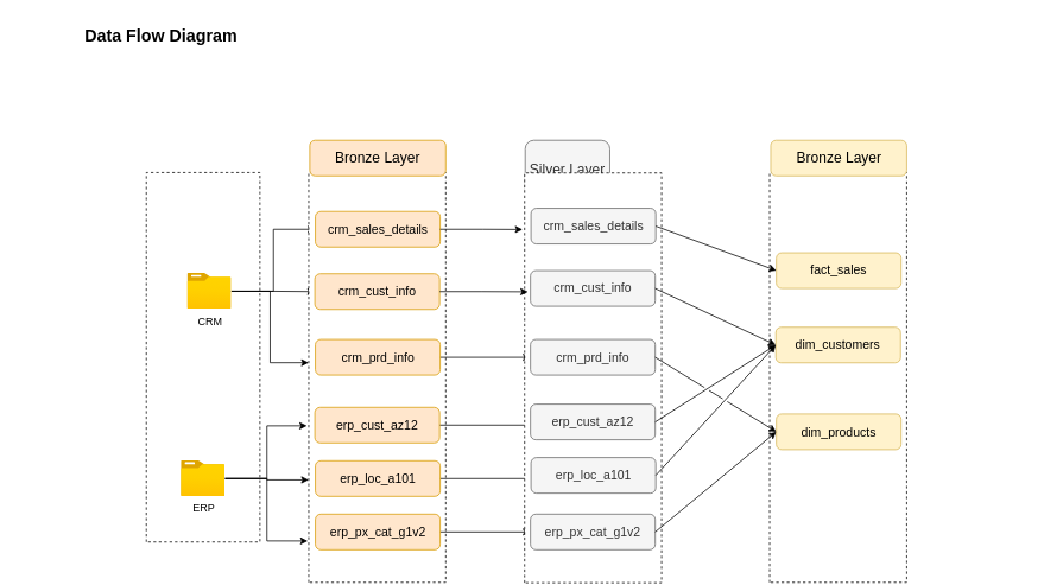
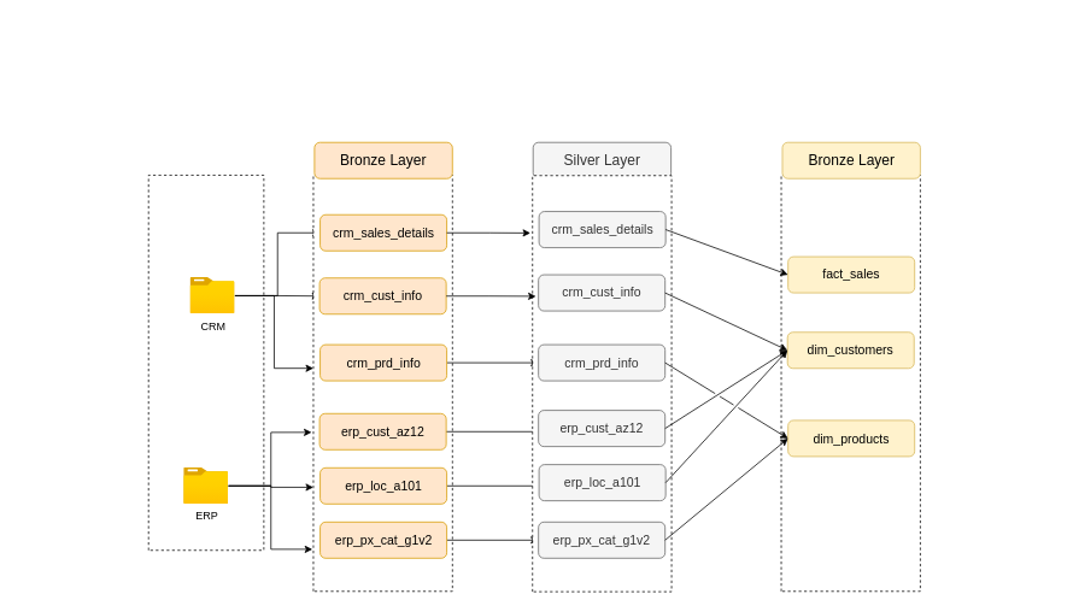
- <mxCell id="2" value="&lt;b&gt;&lt;font style=&quot;font-size: 19px;&quot;&gt;Data Flow Diagram&lt;/font&gt;&lt;/b&gt;" style="text;html=1;align=center;verticalAlign=middle;resizable=0;points=[];autosize=1;strokeColor=none;fillColor=none;" parent="1" vertex="1"><mxGeometry x="85" y="20" width="190" height="40" as="geometry" /></mxCell>
- <mxCell id="24" value="&lt;font style=&quot;font-size: 16px;&quot;&gt;Silver Layer&lt;/font&gt;" style="rounded=1;whiteSpace=wrap;html=1;strokeColor=#666666;fillColor=#f5f5f5;fontColor=#333333;" parent="1" vertex="1"><mxGeometry x="588.94" y="157" width="95" height="65" as="geometry" /></mxCell>
+ <mxCell id="24" value="&lt;font style=&quot;font-size: 16px;&quot;&gt;Silver Layer&lt;/font&gt;" style="rounded=1;whiteSpace=wrap;html=1;strokeColor=#666666;fillColor=#f5f5f5;fontColor=#333333;" parent="1" vertex="1"><mxGeometry x="588.94" y="157" width="152.5" height="40" as="geometry" /></mxCell>
